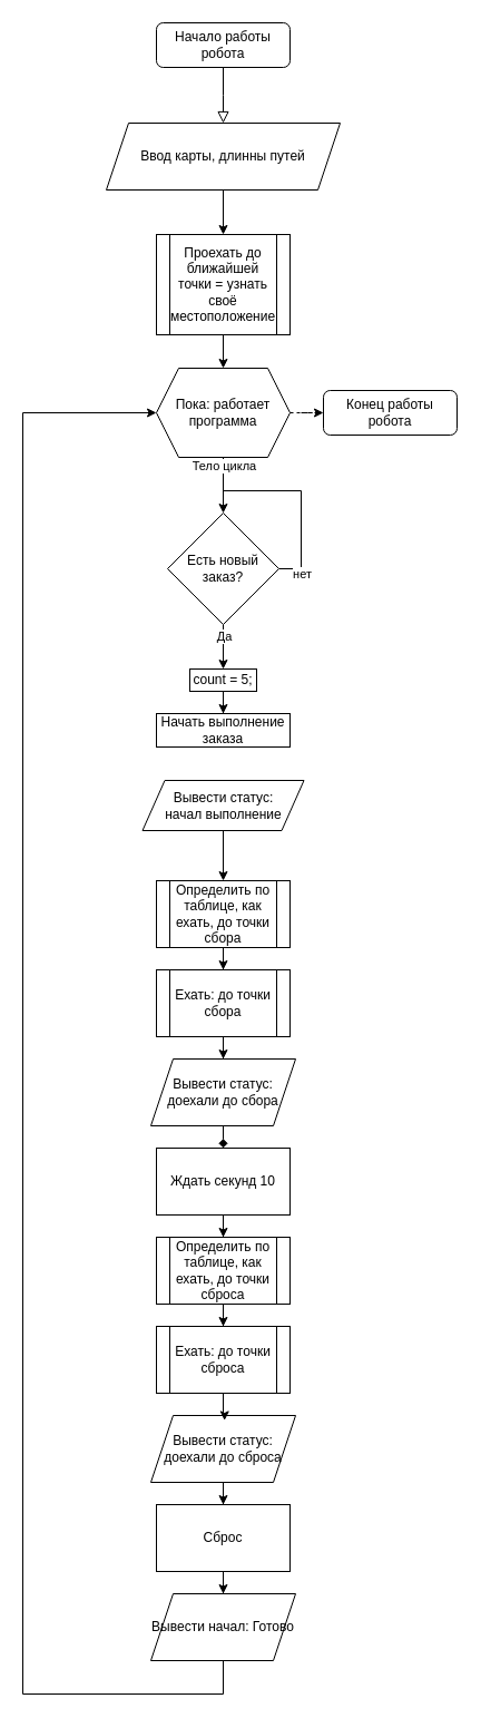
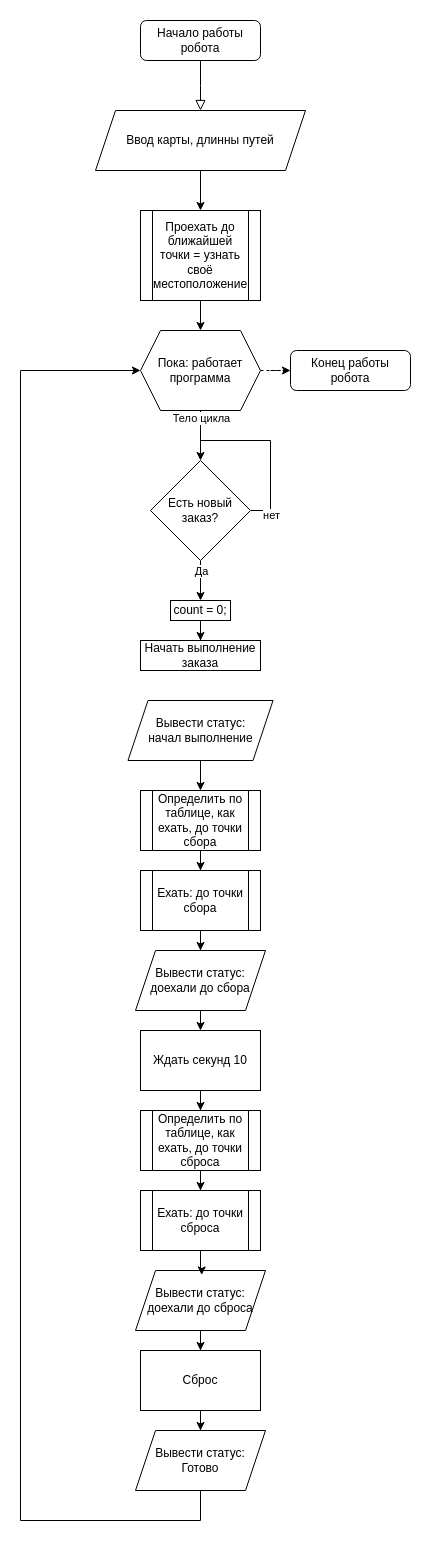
- <mxCell id="38" value="count = 5;" style="rounded=0;whiteSpace=wrap;html=1;" vertex="1" parent="1"><mxGeometry x="170" y="600" width="60" height="20" as="geometry" /></mxCell>
+ <mxCell id="38" value="count = 0;" style="rounded=0;whiteSpace=wrap;html=1;" vertex="1" parent="1"><mxGeometry x="170" y="600" width="60" height="20" as="geometry" /></mxCell>
- <mxCell id="40" value="Вывести статус: &lt;br&gt;начал выполнение" style="shape=parallelogram;perimeter=parallelogramPerimeter;whiteSpace=wrap;html=1;fixedSize=1;" vertex="1" parent="1"><mxGeometry x="127.5" y="700" width="145" height="45" as="geometry" /></mxCell>
+ <mxCell id="40" value="Вывести статус: &lt;br&gt;начал выполнение" style="shape=parallelogram;perimeter=parallelogramPerimeter;whiteSpace=wrap;html=1;fixedSize=1;" vertex="1" parent="1"><mxGeometry x="127.5" y="700" width="145" height="60" as="geometry" /></mxCell>
- <mxCell id="22" style="edgeStyle=orthogonalEdgeStyle;rounded=0;orthogonalLoop=1;jettySize=auto;html=1;exitX=0.5;exitY=1;exitDx=0;exitDy=0;entryX=0.5;entryY=0;entryDx=0;entryDy=0;endArrow=diamond;" edge="1" parent="1" source="23" target="25"><mxGeometry relative="1" as="geometry" /></mxCell>
+ <mxCell id="22" style="edgeStyle=orthogonalEdgeStyle;rounded=0;orthogonalLoop=1;jettySize=auto;html=1;exitX=0.5;exitY=1;exitDx=0;exitDy=0;entryX=0.5;entryY=0;entryDx=0;entryDy=0;" edge="1" parent="1" source="23" target="25"><mxGeometry relative="1" as="geometry" /></mxCell>
- <mxCell id="35" value="Вывести начал: Готово" style="shape=parallelogram;perimeter=parallelogramPerimeter;whiteSpace=wrap;html=1;fixedSize=1;" vertex="1" parent="1"><mxGeometry x="135" y="1430" width="130" height="60" as="geometry" /></mxCell>
+ <mxCell id="35" value="Вывести статус: Готово" style="shape=parallelogram;perimeter=parallelogramPerimeter;whiteSpace=wrap;html=1;fixedSize=1;" vertex="1" parent="1"><mxGeometry x="135" y="1430" width="130" height="60" as="geometry" /></mxCell>
